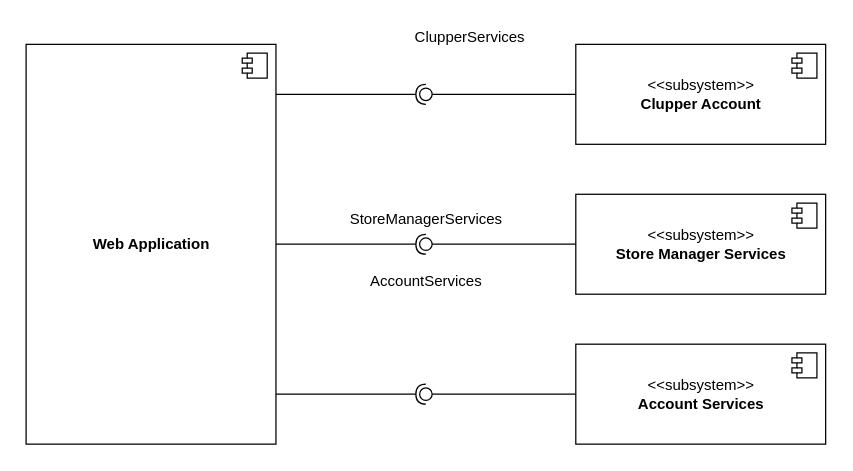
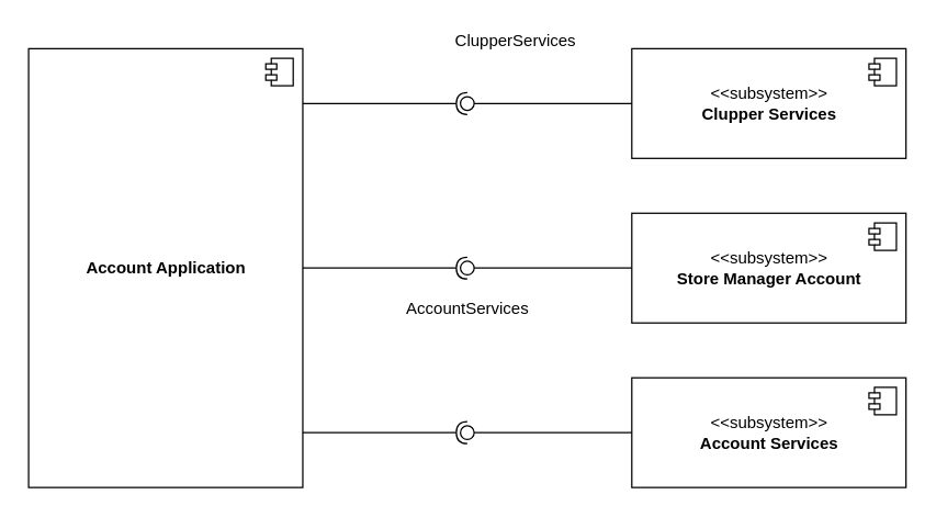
- <mxCell id="4" value="&amp;lt;&amp;lt;subsystem&amp;gt;&amp;gt;&lt;br&gt;&lt;b&gt;Clupper Account&lt;/b&gt;" style="html=1;dropTarget=0;" vertex="1" parent="1"><mxGeometry x="460" y="35" width="200" height="80" as="geometry" /></mxCell>
+ <mxCell id="4" value="&amp;lt;&amp;lt;subsystem&amp;gt;&amp;gt;&lt;br&gt;&lt;b&gt;Clupper Services&lt;/b&gt;" style="html=1;dropTarget=0;" vertex="1" parent="1"><mxGeometry x="460" y="35" width="200" height="80" as="geometry" /></mxCell>
- <mxCell id="26" value="StoreManagerServices" style="text;html=1;align=center;verticalAlign=middle;resizable=0;points=[];autosize=1;" vertex="1" parent="1"><mxGeometry x="270" y="165" width="140" height="20" as="geometry" /></mxCell>
- <mxCell id="2" value="&lt;b&gt;Web Application&lt;/b&gt;" style="html=1;dropTarget=0;" vertex="1" parent="1"><mxGeometry x="20" y="35" width="200" height="320" as="geometry" /></mxCell>
+ <mxCell id="2" value="&lt;b&gt;Account Application&lt;/b&gt;" style="html=1;dropTarget=0;" vertex="1" parent="1"><mxGeometry x="20" y="35" width="200" height="320" as="geometry" /></mxCell>
- <mxCell id="6" value="&amp;lt;&amp;lt;subsystem&amp;gt;&amp;gt;&lt;br&gt;&lt;b&gt;Store Manager Services&lt;/b&gt;" style="html=1;dropTarget=0;" vertex="1" parent="1"><mxGeometry x="460" y="155" width="200" height="80" as="geometry" /></mxCell>
+ <mxCell id="6" value="&amp;lt;&amp;lt;subsystem&amp;gt;&amp;gt;&lt;br&gt;&lt;b&gt;Store Manager Account&lt;/b&gt;" style="html=1;dropTarget=0;" vertex="1" parent="1"><mxGeometry x="460" y="155" width="200" height="80" as="geometry" /></mxCell>
